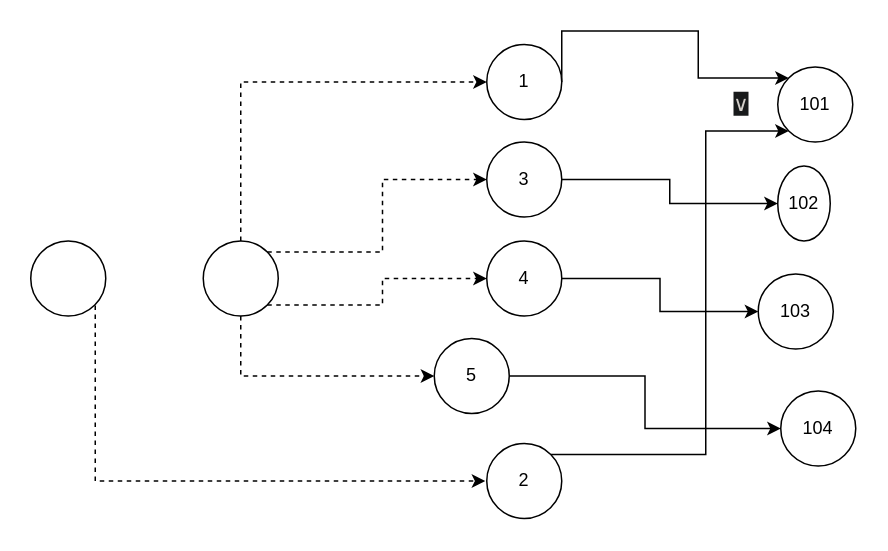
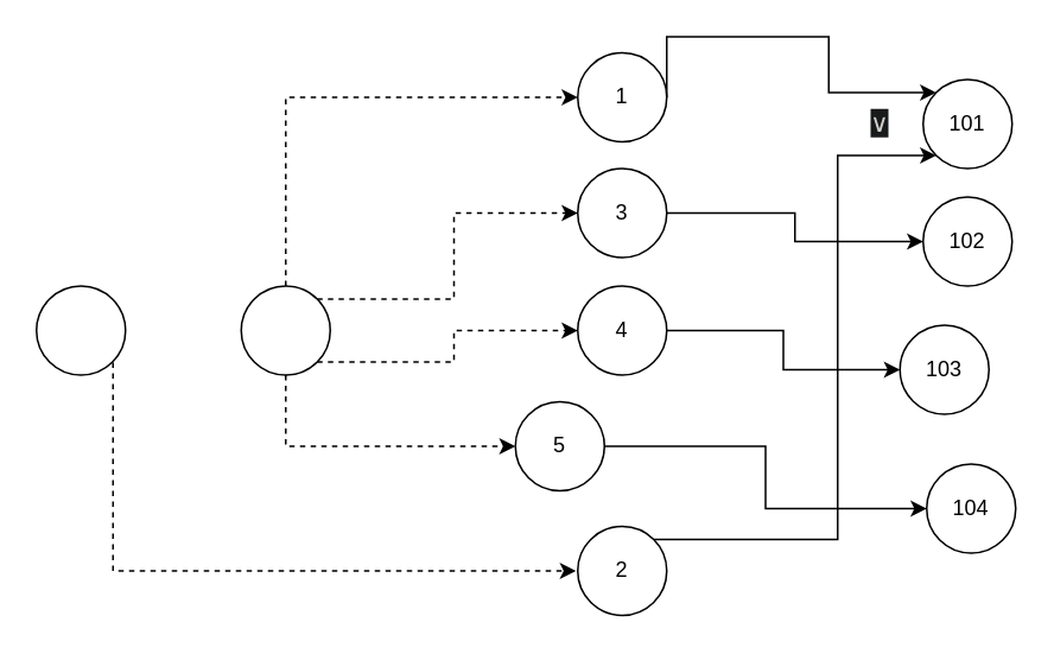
- <mxCell id="20" value="102" style="ellipse;whiteSpace=wrap;html=1;aspect=fixed;" vertex="1" parent="1"><mxGeometry x="518" y="110" width="35" height="50" as="geometry" /></mxCell>
+ <mxCell id="20" value="102" style="ellipse;whiteSpace=wrap;html=1;aspect=fixed;" vertex="1" parent="1"><mxGeometry x="518" y="110" width="50" height="50" as="geometry" /></mxCell>
